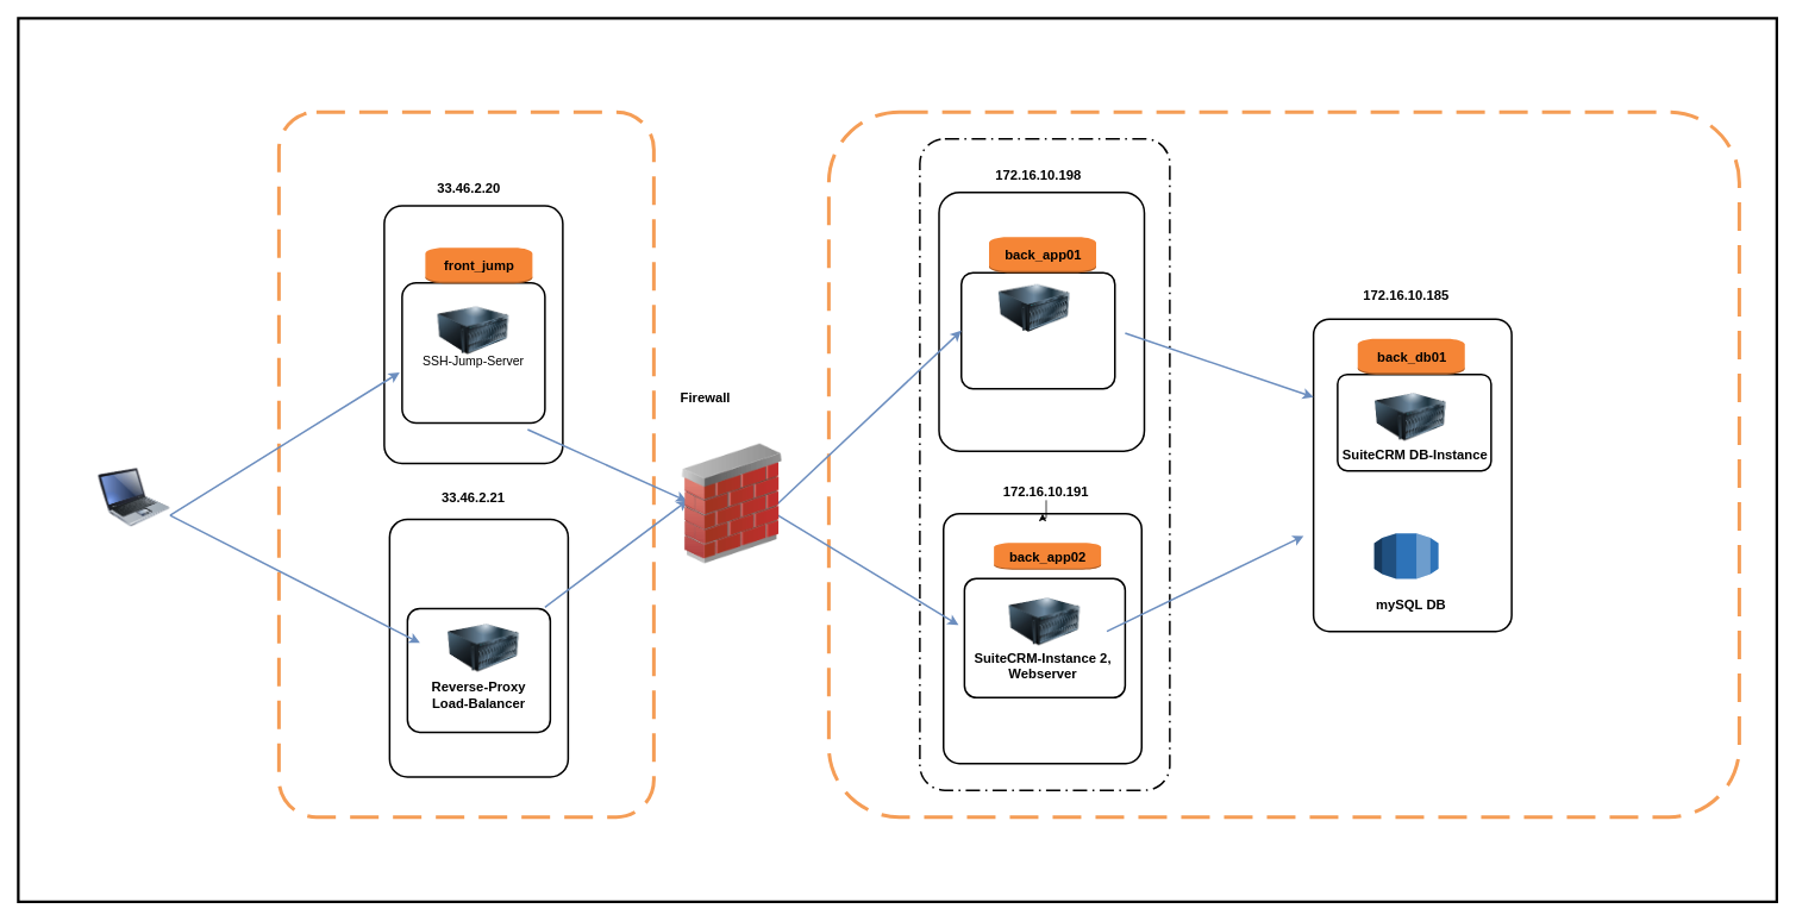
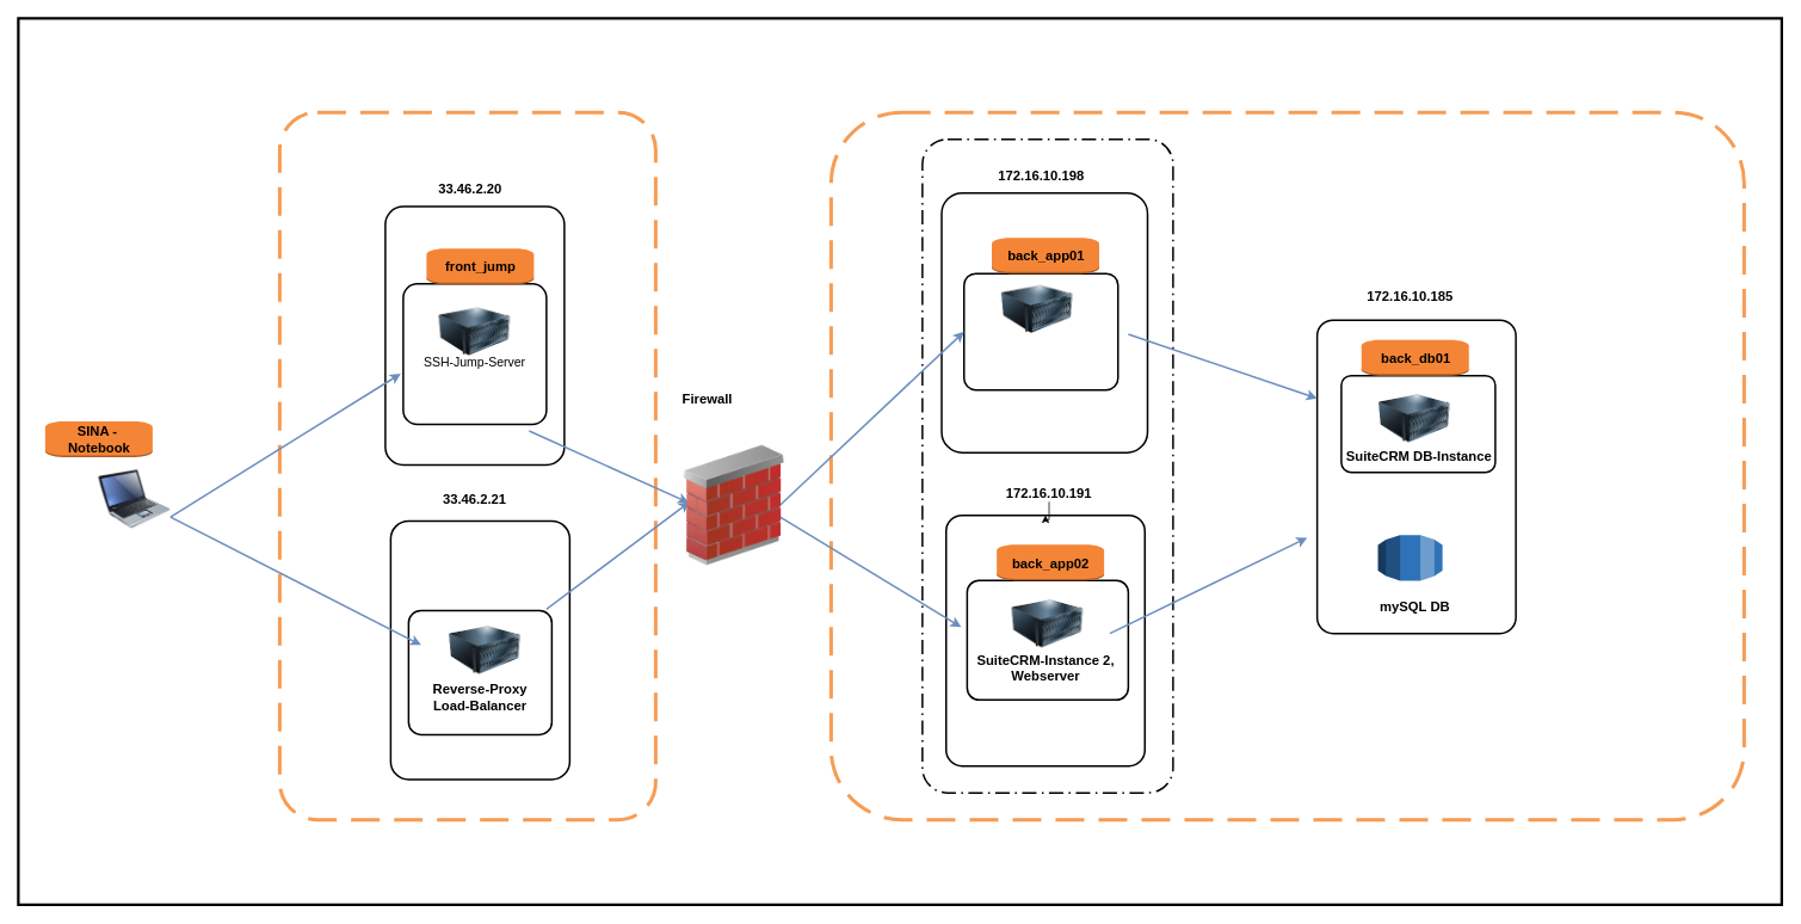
+ <mxCell id="45" value="&lt;div style=&quot;font-size: 15px;&quot;&gt;&lt;font style=&quot;font-size: 15px;&quot;&gt;SINA -&amp;nbsp;&lt;/font&gt;&lt;/div&gt;&lt;div style=&quot;font-size: 15px;&quot;&gt;&lt;font style=&quot;font-size: 15px;&quot;&gt;Notebook&lt;/font&gt;&lt;/div&gt;" style="dashed=0;html=1;shape=mxgraph.aws3.instance;fillColor=#F58536;gradientColor=none;dashed=0;fontSize=15;fontStyle=1" parent="1" vertex="1"><mxGeometry x="50" y="470" width="120" height="40" as="geometry" /></mxCell>
- <mxCell id="43" value="&lt;div style=&quot;font-size: 15px;&quot;&gt;&lt;font style=&quot;font-size: 15px;&quot;&gt;back_app02&lt;/font&gt;&lt;/div&gt;" style="dashed=0;html=1;shape=mxgraph.aws3.instance;fillColor=#F58536;gradientColor=none;dashed=0;fontSize=15;fontStyle=1" parent="1" vertex="1"><mxGeometry x="1113" y="607.75" width="120" height="30" as="geometry" /></mxCell>
+ <mxCell id="43" value="&lt;div style=&quot;font-size: 15px;&quot;&gt;&lt;font style=&quot;font-size: 15px;&quot;&gt;back_app02&lt;/font&gt;&lt;/div&gt;" style="dashed=0;html=1;shape=mxgraph.aws3.instance;fillColor=#F58536;gradientColor=none;dashed=0;fontSize=15;fontStyle=1" parent="1" vertex="1"><mxGeometry x="1113" y="607.75" width="120" height="40" as="geometry" /></mxCell>
